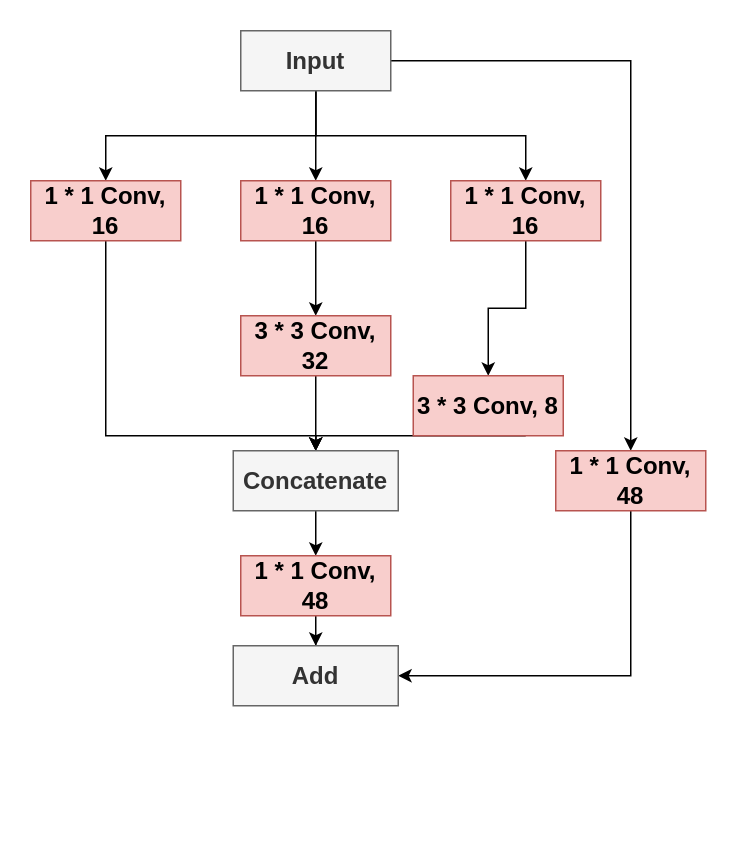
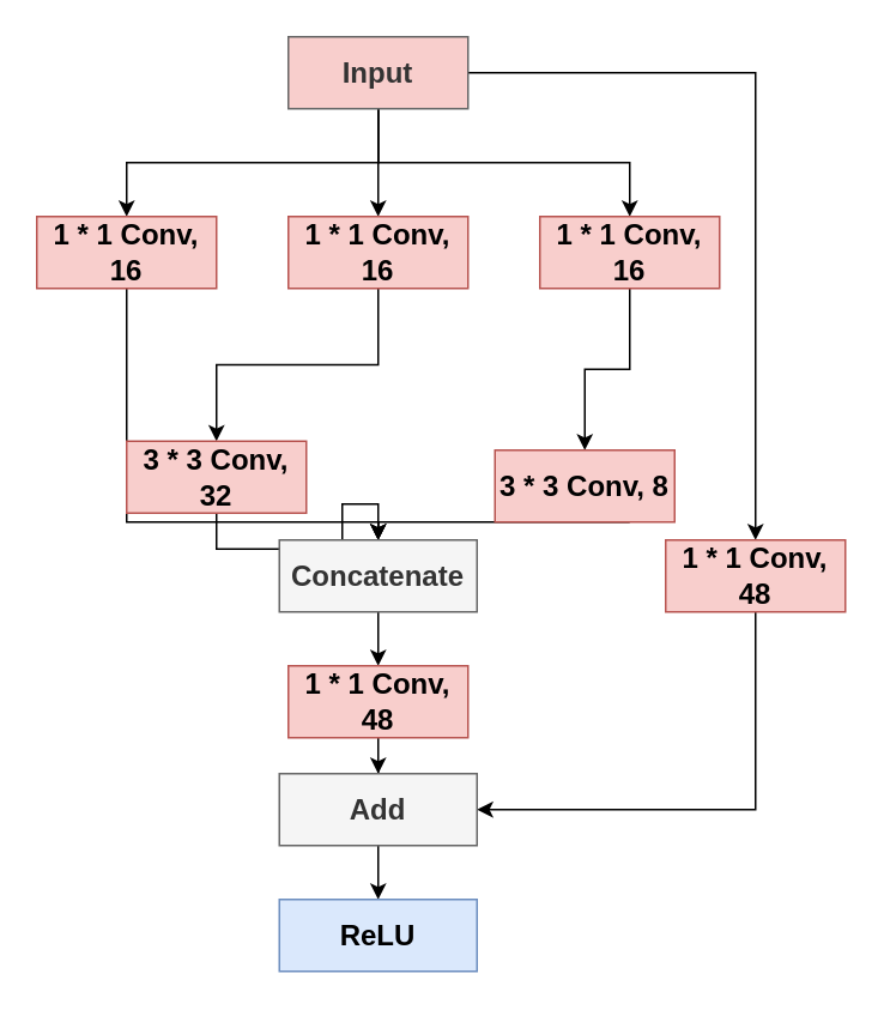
- <mxCell id="6" value="&lt;b&gt;&lt;font style=&quot;font-size: 16px;&quot;&gt;Input&lt;/font&gt;&lt;/b&gt;" style="rounded=0;whiteSpace=wrap;html=1;fillColor=#f5f5f5;fontColor=#333333;strokeColor=#666666;" vertex="1" parent="1"><mxGeometry x="160" y="20" width="100" height="40" as="geometry" /></mxCell>
+ <mxCell id="6" value="&lt;b&gt;&lt;font style=&quot;font-size: 16px;&quot;&gt;Input&lt;/font&gt;&lt;/b&gt;" style="rounded=0;whiteSpace=wrap;html=1;fillColor=#f8cecc;fontColor=#333333;strokeColor=#666666;" vertex="1" parent="1"><mxGeometry x="160" y="20" width="100" height="40" as="geometry" /></mxCell>
- <mxCell id="14" value="&lt;b&gt;&lt;font style=&quot;font-size: 16px;&quot;&gt;3 * 3 Conv, 32&lt;/font&gt;&lt;/b&gt;" style="rounded=0;whiteSpace=wrap;html=1;fillColor=#f8cecc;strokeColor=#b85450;" vertex="1" parent="1"><mxGeometry x="160" y="210" width="100" height="40" as="geometry" /></mxCell>
+ <mxCell id="14" value="&lt;b&gt;&lt;font style=&quot;font-size: 16px;&quot;&gt;3 * 3 Conv, 32&lt;/font&gt;&lt;/b&gt;" style="rounded=0;whiteSpace=wrap;html=1;fillColor=#f8cecc;strokeColor=#b85450;" vertex="1" parent="1"><mxGeometry x="70" y="245" width="100" height="40" as="geometry" /></mxCell>
+ <mxCell id="23" value="" style="edgeStyle=orthogonalEdgeStyle;rounded=0;orthogonalLoop=1;jettySize=auto;html=1;" edge="1" parent="1" source="24" target="25"><mxGeometry relative="1" as="geometry" /></mxCell>
+ <mxCell id="25" value="&lt;b&gt;&lt;font style=&quot;font-size: 16px;&quot;&gt;ReLU&lt;/font&gt;&lt;/b&gt;" style="rounded=0;whiteSpace=wrap;html=1;fillColor=#dae8fc;strokeColor=#6c8ebf;" vertex="1" parent="1"><mxGeometry x="155" y="500" width="110" height="40" as="geometry" /></mxCell>
